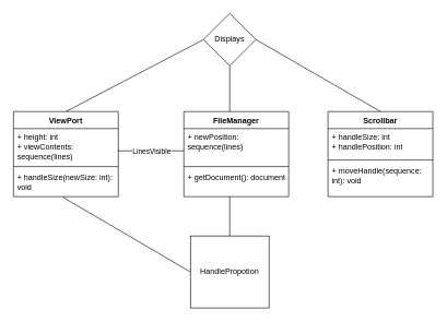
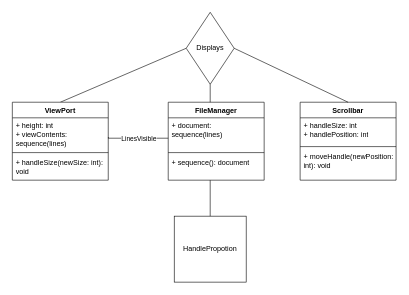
- <mxCell id="11" value="Displays" style="rhombus;whiteSpace=wrap;html=1;" vertex="1" parent="1"><mxGeometry x="310" y="20" width="80" height="80" as="geometry" /></mxCell>
+ <mxCell id="11" value="Displays" style="rhombus;whiteSpace=wrap;html=1;" vertex="1" parent="1"><mxGeometry x="310" y="20" width="80" height="120" as="geometry" /></mxCell>
- <mxCell id="8" value="+ newPosition: sequence(lines)" style="text;strokeColor=none;fillColor=none;align=left;verticalAlign=top;spacingLeft=4;spacingRight=4;overflow=hidden;rotatable=0;points=[[0,0.5],[1,0.5]];portConstraint=eastwest;whiteSpace=wrap;html=1;" parent="7" vertex="1"><mxGeometry y="26" width="160" height="54" as="geometry" /></mxCell>
+ <mxCell id="8" value="+ document: sequence(lines)" style="text;strokeColor=none;fillColor=none;align=left;verticalAlign=top;spacingLeft=4;spacingRight=4;overflow=hidden;rotatable=0;points=[[0,0.5],[1,0.5]];portConstraint=eastwest;whiteSpace=wrap;html=1;" parent="7" vertex="1"><mxGeometry y="26" width="160" height="54" as="geometry" /></mxCell>
- <mxCell id="18" value="+ moveHandle(sequence: int): void" style="text;strokeColor=none;fillColor=none;align=left;verticalAlign=top;spacingLeft=4;spacingRight=4;overflow=hidden;rotatable=0;points=[[0,0.5],[1,0.5]];portConstraint=eastwest;whiteSpace=wrap;html=1;" vertex="1" parent="15"><mxGeometry y="78" width="160" height="52" as="geometry" /></mxCell>
+ <mxCell id="18" value="+ moveHandle(newPosition: int): void" style="text;strokeColor=none;fillColor=none;align=left;verticalAlign=top;spacingLeft=4;spacingRight=4;overflow=hidden;rotatable=0;points=[[0,0.5],[1,0.5]];portConstraint=eastwest;whiteSpace=wrap;html=1;" vertex="1" parent="15"><mxGeometry y="78" width="160" height="52" as="geometry" /></mxCell>
- <mxCell id="10" value="+ getDocument(): document" style="text;strokeColor=none;fillColor=none;align=left;verticalAlign=top;spacingLeft=4;spacingRight=4;overflow=hidden;rotatable=0;points=[[0,0.5],[1,0.5]];portConstraint=eastwest;whiteSpace=wrap;html=1;" parent="7" vertex="1"><mxGeometry y="88" width="160" height="42" as="geometry" /></mxCell>
+ <mxCell id="10" value="+ sequence(): document" style="text;strokeColor=none;fillColor=none;align=left;verticalAlign=top;spacingLeft=4;spacingRight=4;overflow=hidden;rotatable=0;points=[[0,0.5],[1,0.5]];portConstraint=eastwest;whiteSpace=wrap;html=1;" parent="7" vertex="1"><mxGeometry y="88" width="160" height="42" as="geometry" /></mxCell>
- <mxCell id="21" style="rounded=0;orthogonalLoop=1;jettySize=auto;html=1;exitX=0.471;exitY=1.02;exitDx=0;exitDy=0;entryX=0;entryY=0.5;entryDx=0;entryDy=0;strokeColor=default;endArrow=none;endFill=0;exitPerimeter=0;" edge="1" parent="1" source="6" target="12"><mxGeometry relative="1" as="geometry"><mxPoint x="130" y="200" as="sourcePoint" /><mxPoint x="340" y="90" as="targetPoint" /></mxGeometry></mxCell>
